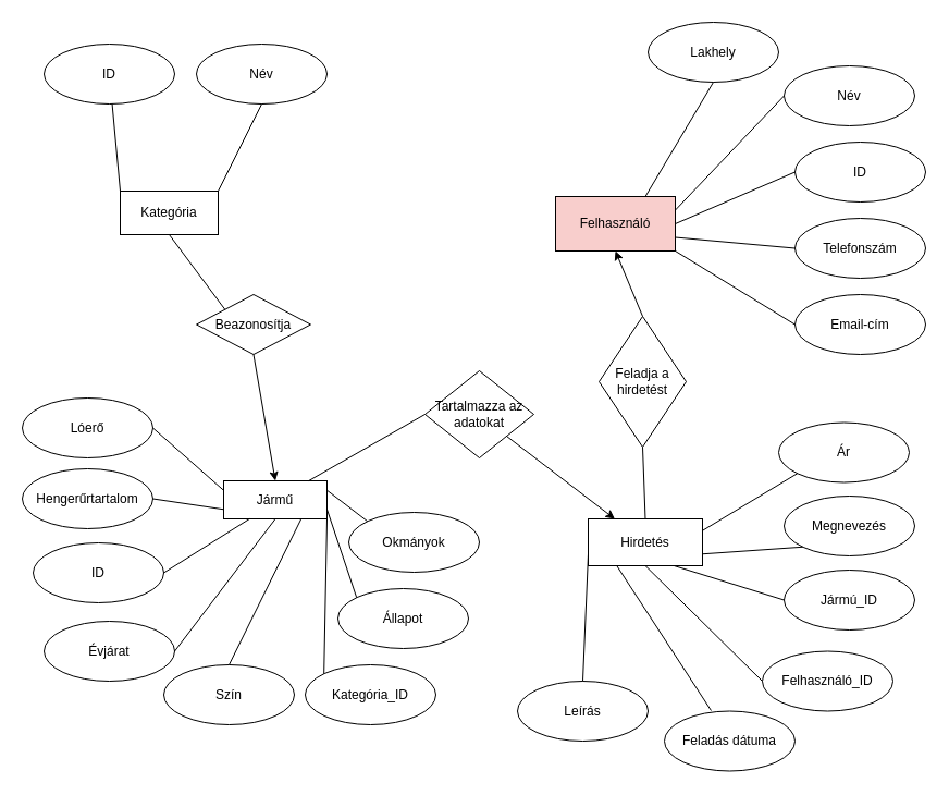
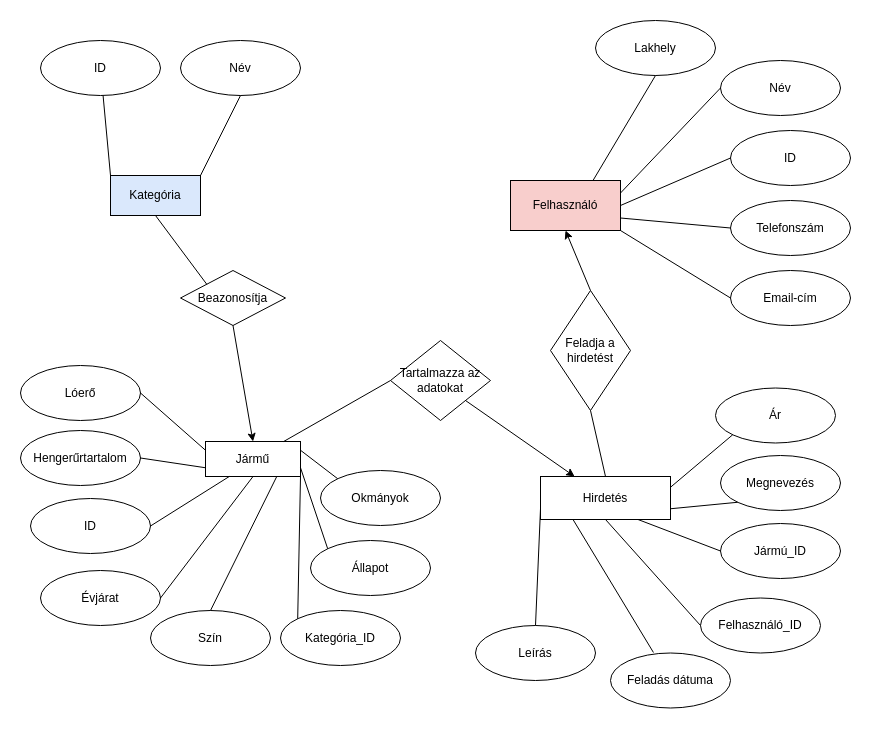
- <mxCell id="2" value="Kategória" style="rounded=0;whiteSpace=wrap;html=1;" vertex="1" parent="1"><mxGeometry x="110" y="175" width="90" height="40" as="geometry" /></mxCell>
+ <mxCell id="2" value="Kategória" style="rounded=0;whiteSpace=wrap;html=1;fillColor=#dae8fc;" vertex="1" parent="1"><mxGeometry x="110" y="175" width="90" height="40" as="geometry" /></mxCell>
- <mxCell id="8" value="Hirdetés" style="rounded=0;whiteSpace=wrap;html=1;fillColor=none;" vertex="1" parent="1"><mxGeometry x="540" y="476" width="105" height="43" as="geometry" /></mxCell>
+ <mxCell id="8" value="Hirdetés" style="rounded=0;whiteSpace=wrap;html=1;fillColor=none;" vertex="1" parent="1"><mxGeometry x="540" y="476" width="130" height="43" as="geometry" /></mxCell>
